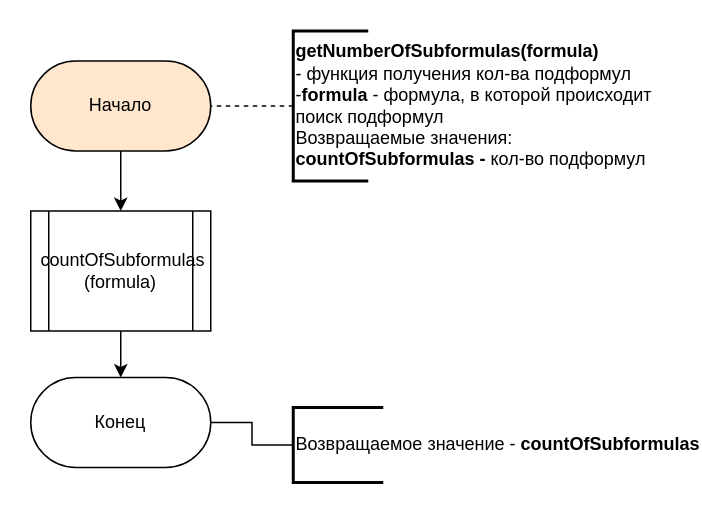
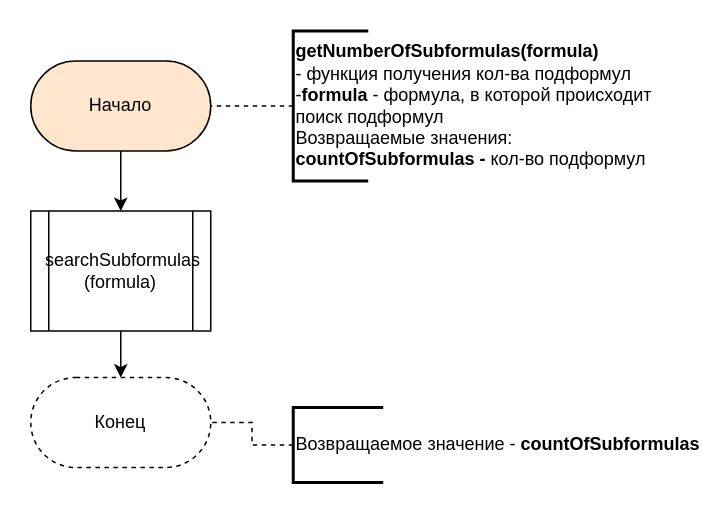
- <mxCell id="7" value="&amp;nbsp;countOfSubformulas&lt;br&gt;(formula)&lt;br&gt;" style="shape=process;whiteSpace=wrap;html=1;backgroundOutline=1;" parent="1" vertex="1"><mxGeometry x="20" y="140" width="120" height="80" as="geometry" /></mxCell>
+ <mxCell id="7" value="&amp;nbsp;searchSubformulas&lt;br&gt;(formula)&lt;br&gt;" style="shape=process;whiteSpace=wrap;html=1;backgroundOutline=1;" parent="1" vertex="1"><mxGeometry x="20" y="140" width="120" height="80" as="geometry" /></mxCell>
- <mxCell id="8" value="Конец&lt;br&gt;" style="whiteSpace=wrap;html=1;rounded=1;arcSize=50;align=center;verticalAlign=middle;container=1;recursiveResize=0;strokeWidth=1;autosize=1;spacing=4;treeFolding=1;" parent="1" vertex="1"><mxGeometry x="20" y="251" width="120" height="60" as="geometry" /></mxCell>
+ <mxCell id="8" value="Конец&lt;br&gt;" style="whiteSpace=wrap;html=1;rounded=1;arcSize=50;align=center;verticalAlign=middle;container=1;recursiveResize=0;strokeWidth=1;autosize=1;spacing=4;treeFolding=1;dashed=1;" parent="1" vertex="1"><mxGeometry x="20" y="251" width="120" height="60" as="geometry" /></mxCell>
- <mxCell id="9" value="" style="edgeStyle=orthogonalEdgeStyle;rounded=0;orthogonalLoop=1;jettySize=auto;html=1;startArrow=none;startFill=0;endArrow=none;endFill=0;dashed=0;" parent="1" source="10" target="8" edge="1"><mxGeometry relative="1" as="geometry" /></mxCell>
+ <mxCell id="9" value="" style="edgeStyle=orthogonalEdgeStyle;rounded=0;orthogonalLoop=1;jettySize=auto;html=1;startArrow=none;startFill=0;endArrow=none;endFill=0;dashed=1;" parent="1" source="10" target="8" edge="1"><mxGeometry relative="1" as="geometry" /></mxCell>
